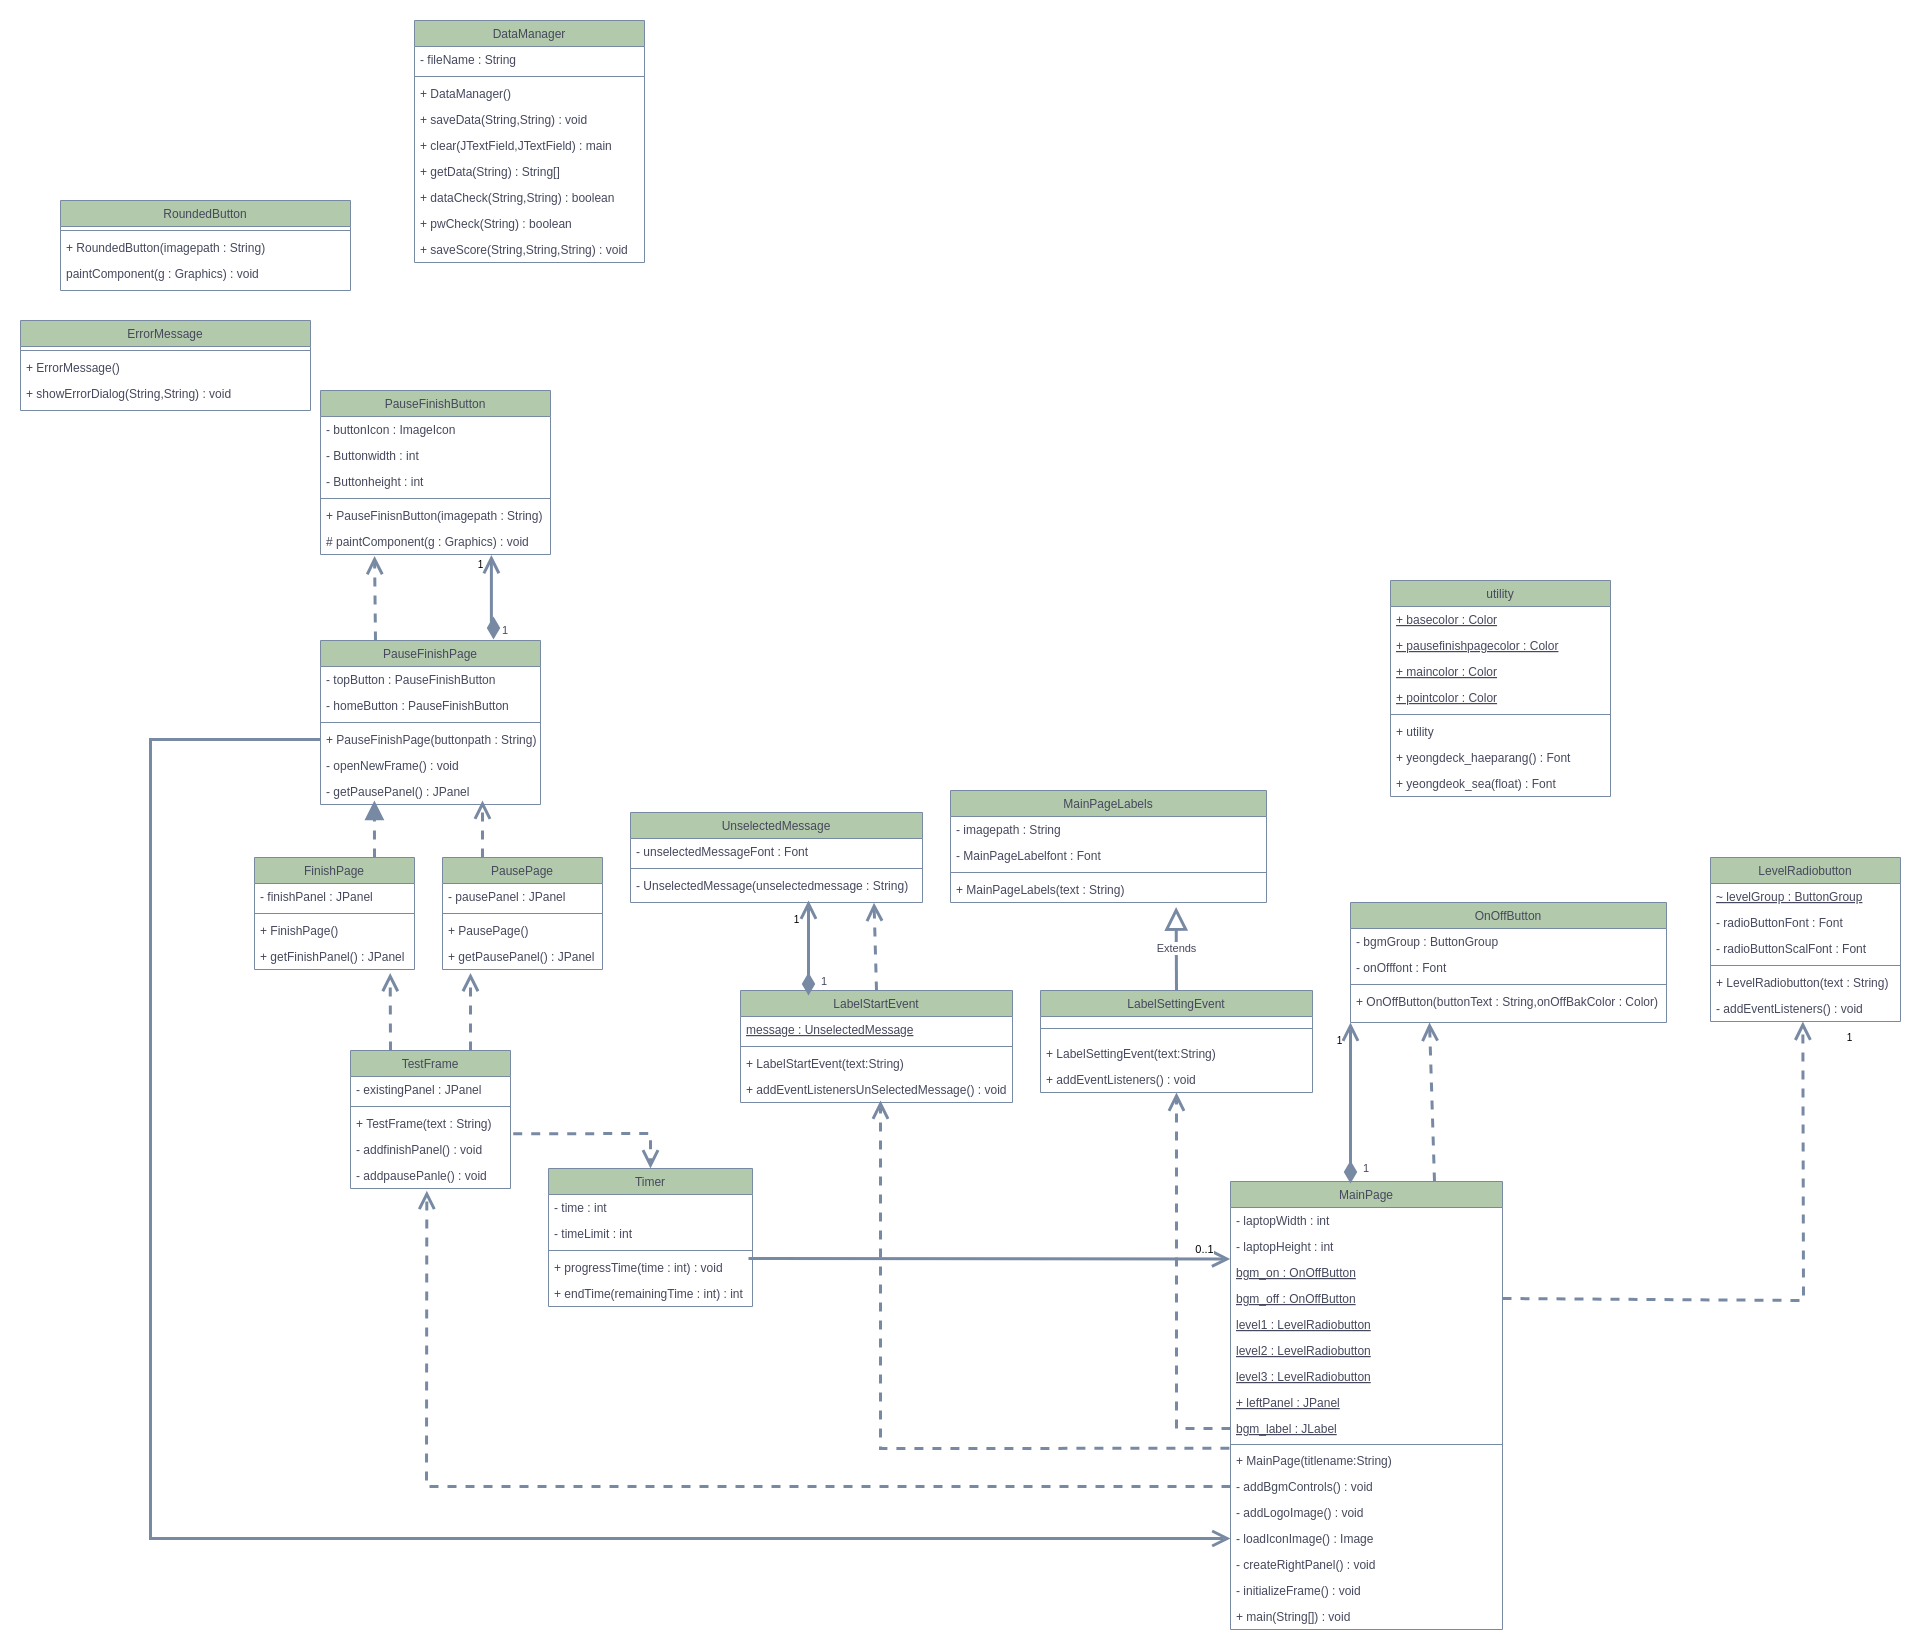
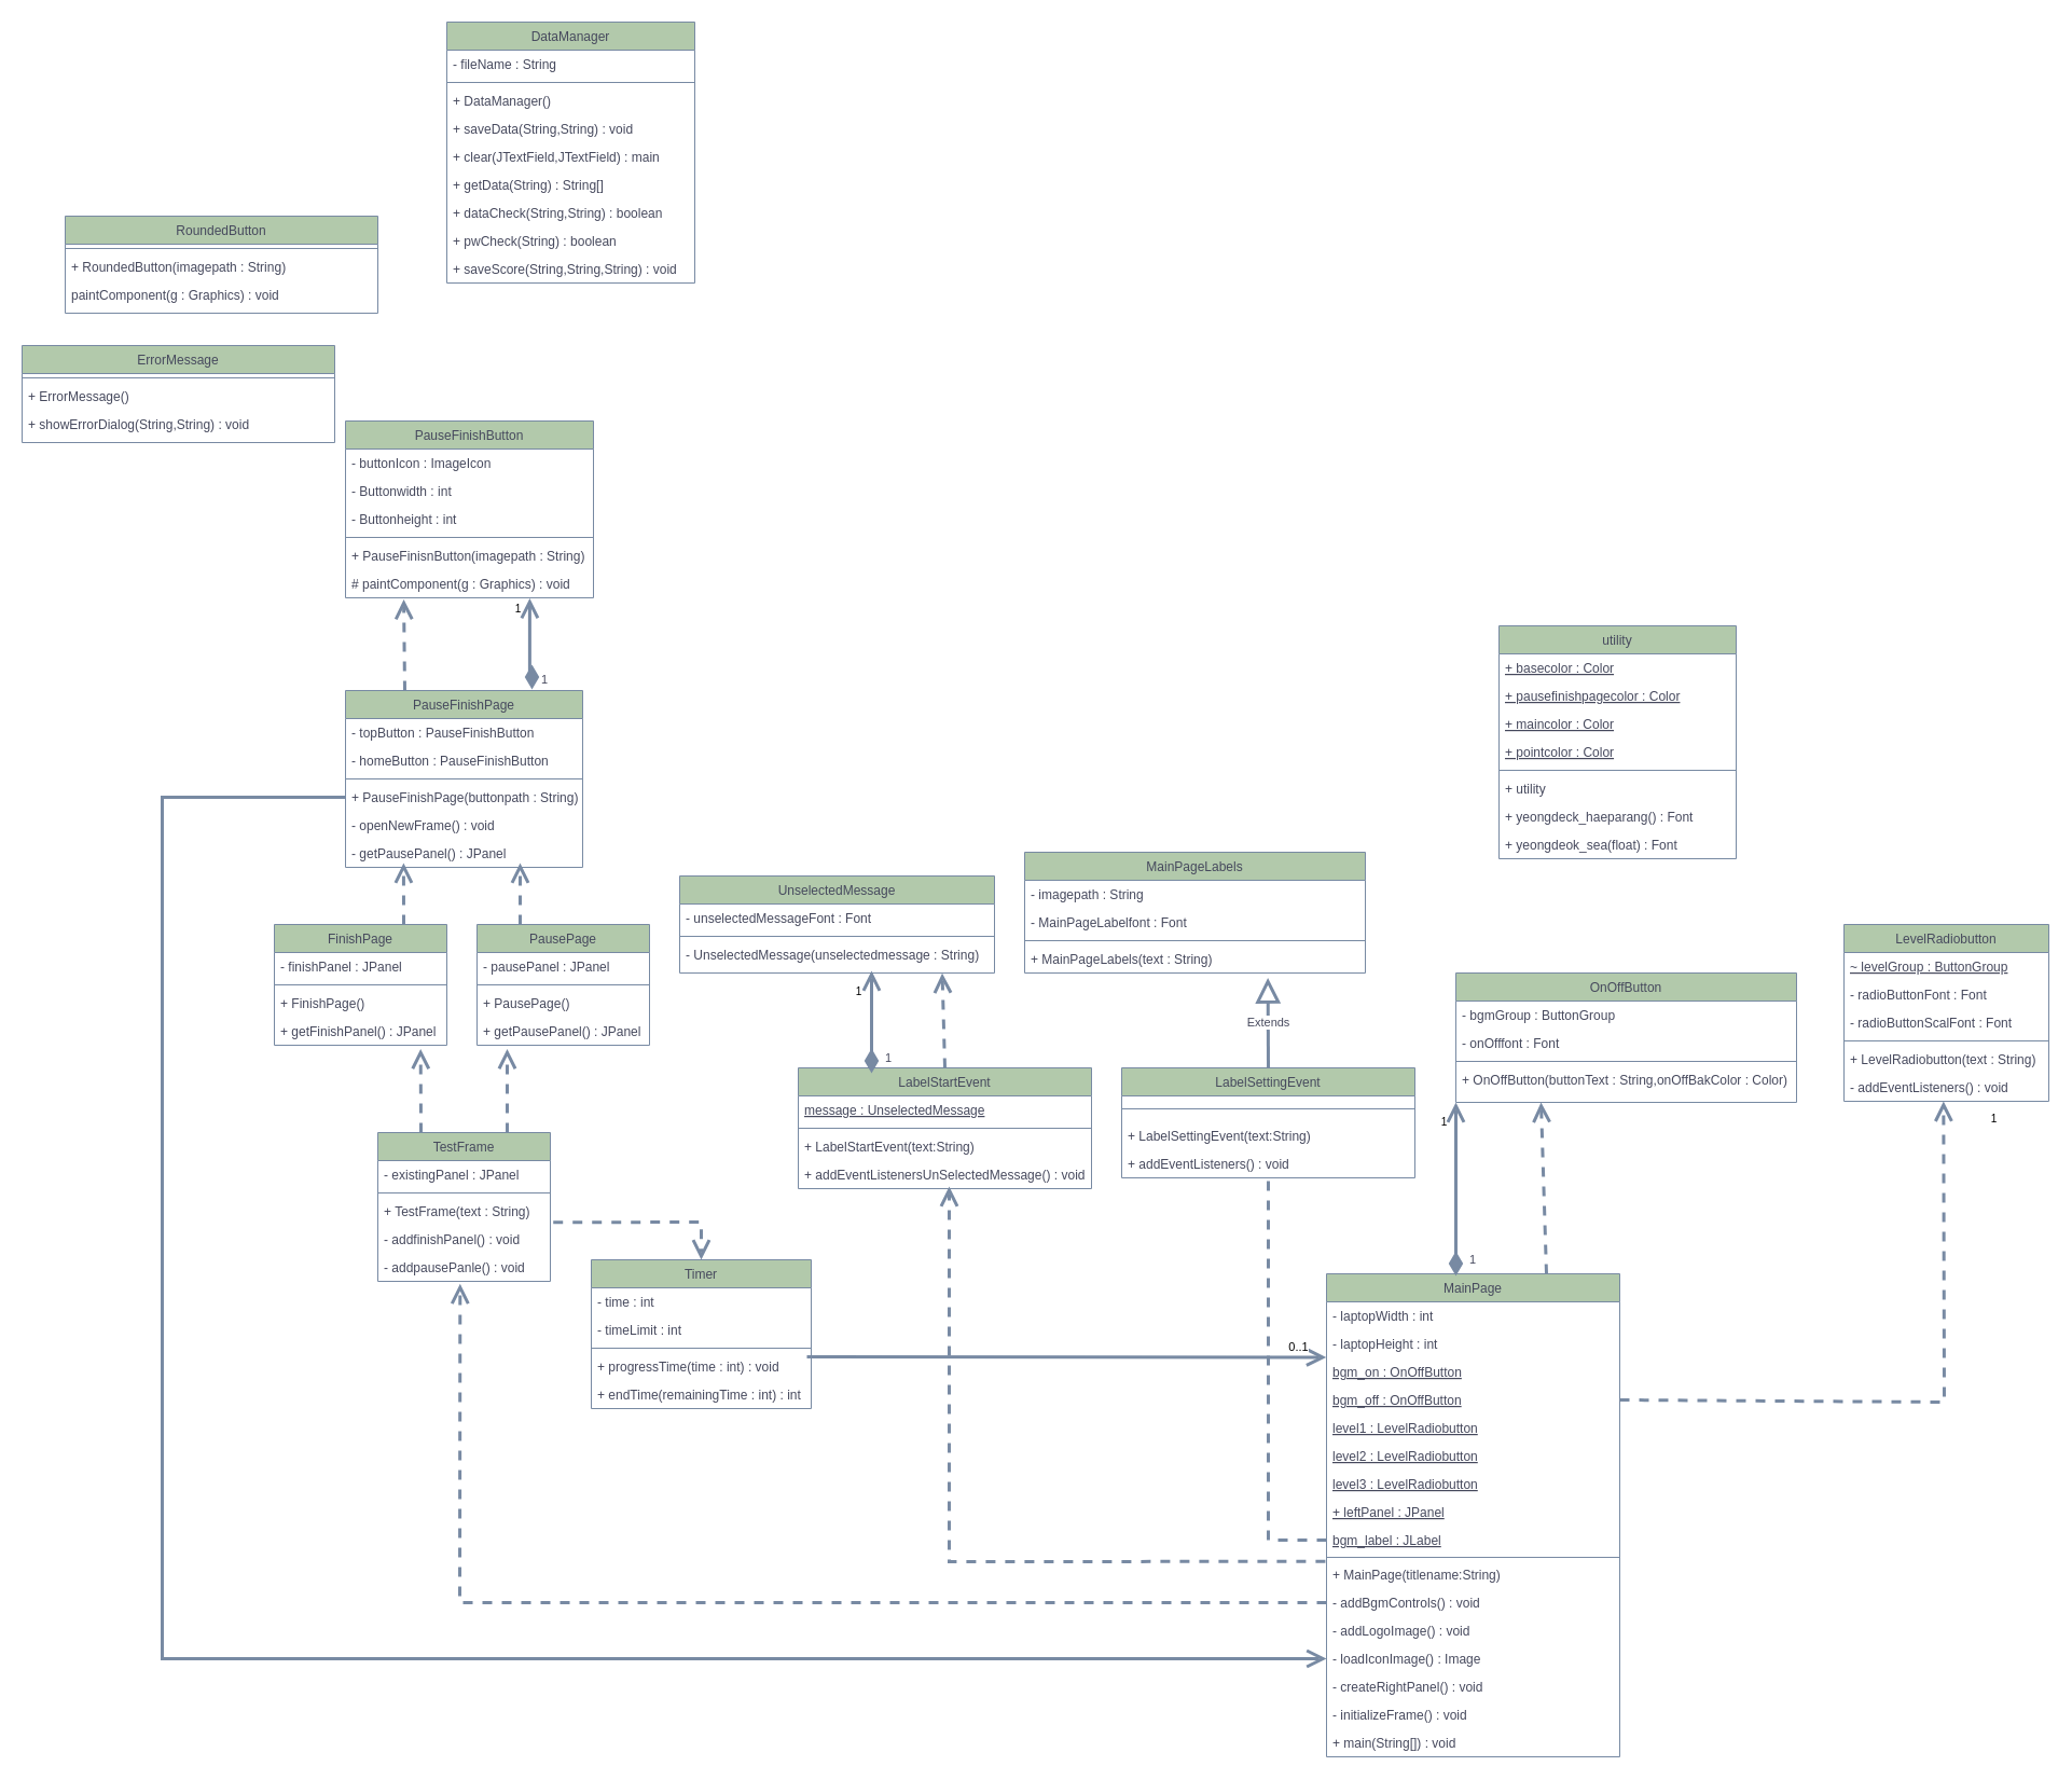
- <mxCell id="89" value="" style="endArrow=block;endSize=12;dashed=1;html=1;rounded=0;strokeColor=#788AA3;fontColor=#46495D;fillColor=#B2C9AB;exitX=0.75;exitY=0;exitDx=0;exitDy=0;entryX=0.245;entryY=0.846;entryDx=0;entryDy=0;entryPerimeter=0;strokeWidth=3;" parent="1" source="22" target="38" edge="1"><mxGeometry width="160" relative="1" as="geometry"><mxPoint x="560" y="850" as="sourcePoint" /><mxPoint x="720" y="850" as="targetPoint" /></mxGeometry></mxCell>
+ <mxCell id="89" value="" style="endArrow=open;endSize=12;dashed=1;html=1;rounded=0;strokeColor=#788AA3;fontColor=#46495D;fillColor=#B2C9AB;exitX=0.75;exitY=0;exitDx=0;exitDy=0;entryX=0.245;entryY=0.846;entryDx=0;entryDy=0;entryPerimeter=0;strokeWidth=3;" parent="1" source="22" target="38" edge="1"><mxGeometry width="160" relative="1" as="geometry"><mxPoint x="560" y="850" as="sourcePoint" /><mxPoint x="720" y="850" as="targetPoint" /></mxGeometry></mxCell>
- <mxCell id="81" value="" style="endArrow=open;endSize=12;dashed=1;html=1;rounded=0;strokeColor=#788AA3;fontColor=#46495D;fillColor=#B2C9AB;exitX=0;exitY=0.5;exitDx=0;exitDy=0;strokeWidth=3;" parent="1" source="72" target="21" edge="1"><mxGeometry width="160" relative="1" as="geometry"><mxPoint x="510" y="1165" as="sourcePoint" /><mxPoint x="670" y="1165" as="targetPoint" /><Array as="points"><mxPoint x="1176" y="1428" /></Array></mxGeometry></mxCell>
+ <mxCell id="81" value="" style="endArrow=none;endSize=12;dashed=1;html=1;rounded=0;strokeColor=#788AA3;fontColor=#46495D;fillColor=#B2C9AB;exitX=0;exitY=0.5;exitDx=0;exitDy=0;strokeWidth=3;" parent="1" source="72" target="21" edge="1"><mxGeometry width="160" relative="1" as="geometry"><mxPoint x="510" y="1165" as="sourcePoint" /><mxPoint x="670" y="1165" as="targetPoint" /><Array as="points"><mxPoint x="1176" y="1428" /></Array></mxGeometry></mxCell>
